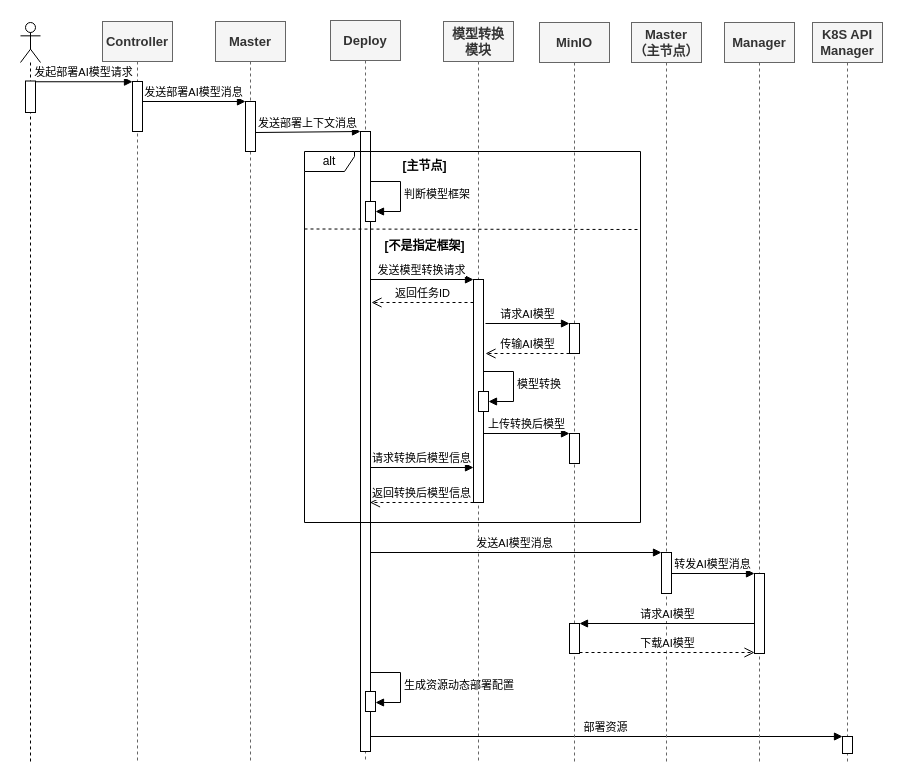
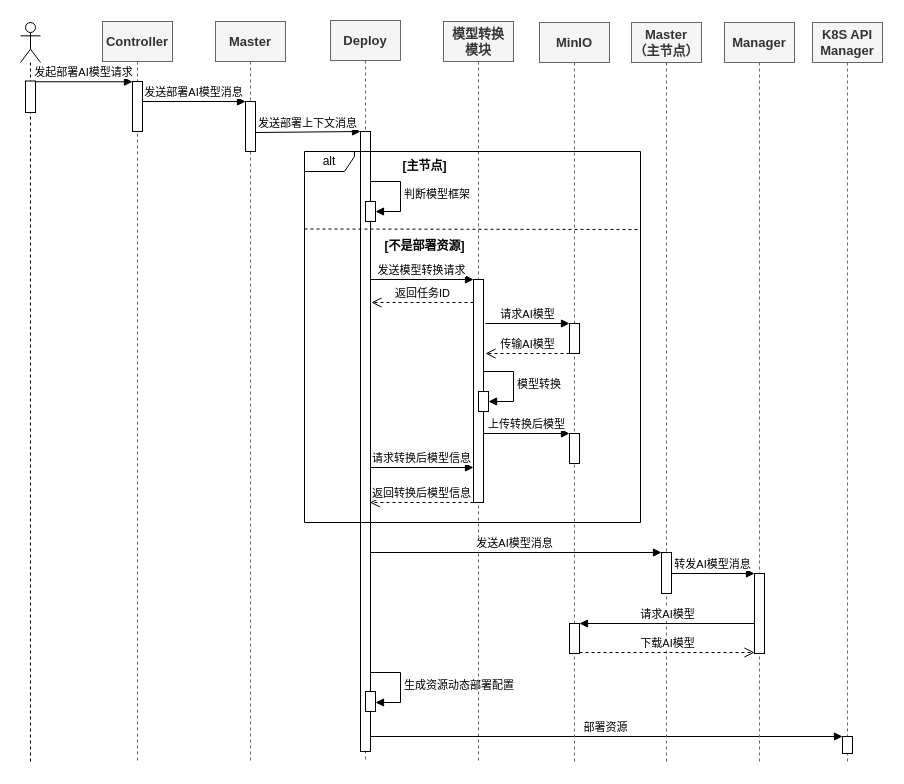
- <mxCell id="23" value="&lt;b&gt;[不是&lt;/b&gt;&lt;b&gt;指定框架&lt;/b&gt;&lt;b&gt;]&lt;/b&gt;" style="text;html=1;align=center;verticalAlign=middle;resizable=0;points=[];autosize=1;strokeColor=none;fillColor=none;" vertex="1" parent="1"><mxGeometry x="373.98" y="231" width="100" height="30" as="geometry" /></mxCell>
+ <mxCell id="23" value="&lt;b&gt;[不是&lt;/b&gt;&lt;b&gt;部署资源&lt;/b&gt;&lt;b&gt;]&lt;/b&gt;" style="text;html=1;align=center;verticalAlign=middle;resizable=0;points=[];autosize=1;strokeColor=none;fillColor=none;" vertex="1" parent="1"><mxGeometry x="373.98" y="231" width="100" height="30" as="geometry" /></mxCell>
